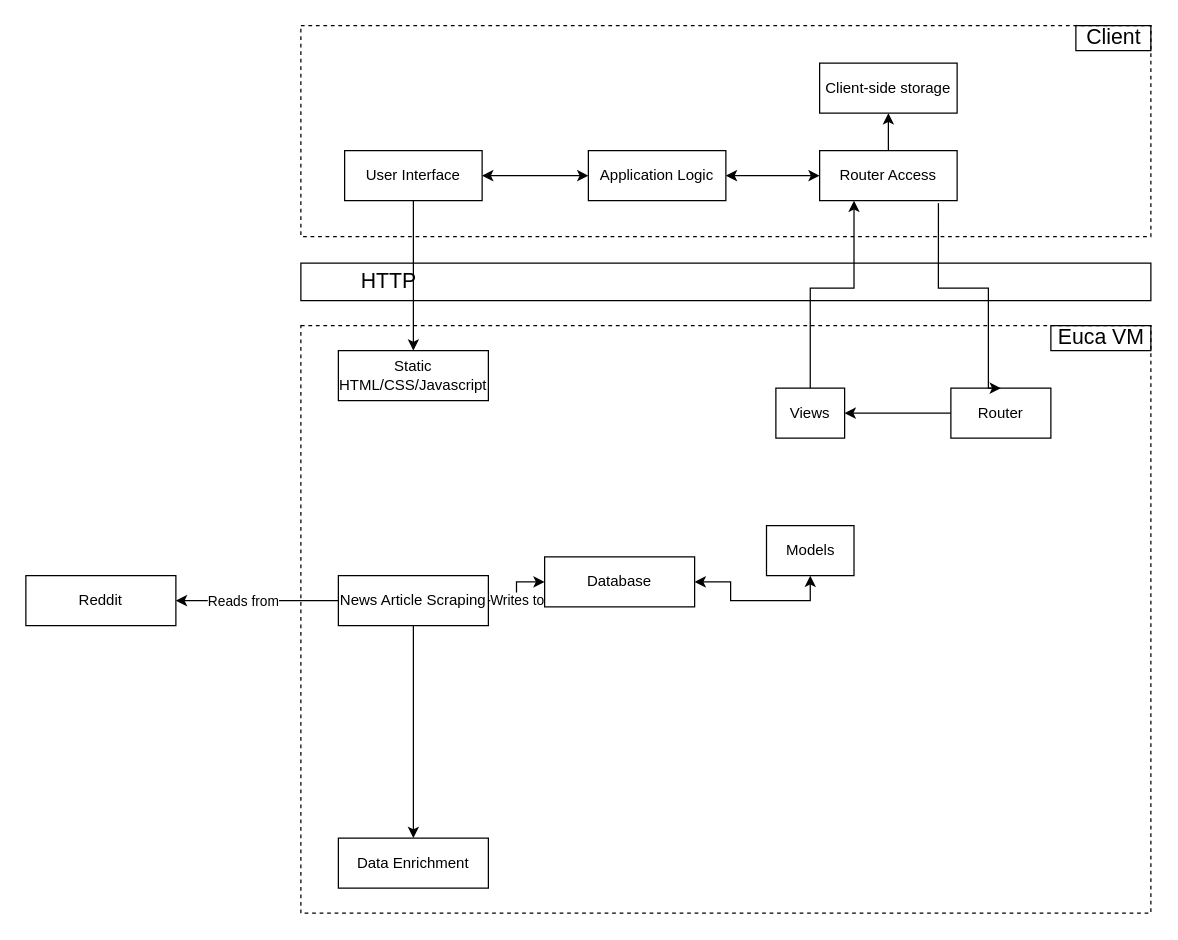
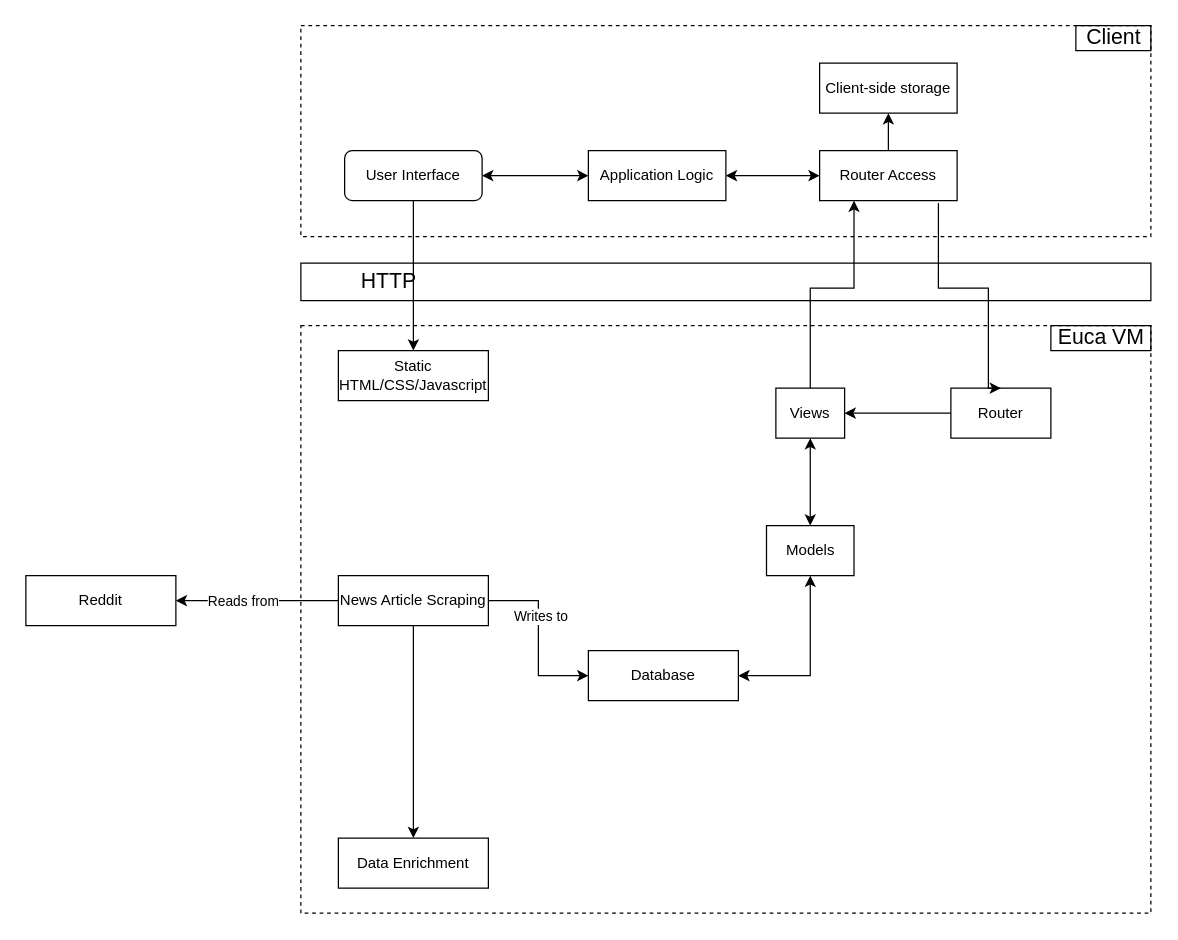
- <mxCell id="16" value="User Interface" style="rounded=0;whiteSpace=wrap;html=1;fillColor=none;" parent="1" vertex="1"><mxGeometry x="275" y="120" width="110" height="40" as="geometry" /></mxCell>
+ <mxCell id="16" value="User Interface" style="whiteSpace=wrap;html=1;fillColor=none;rounded=1;" parent="1" vertex="1"><mxGeometry x="275" y="120" width="110" height="40" as="geometry" /></mxCell>
+ <mxCell id="7" style="edgeStyle=orthogonalEdgeStyle;rounded=0;orthogonalLoop=1;jettySize=auto;html=1;exitX=0.5;exitY=1;exitDx=0;exitDy=0;startArrow=classic;startFill=1;" edge="1" parent="1" source="8" target="33"><mxGeometry relative="1" as="geometry" /></mxCell>
- <mxCell id="9" value="Database" style="rounded=0;whiteSpace=wrap;html=1;" parent="1" vertex="1"><mxGeometry x="435" y="445" width="120" height="40" as="geometry" /></mxCell>
+ <mxCell id="9" value="Database" style="rounded=0;whiteSpace=wrap;html=1;" parent="1" vertex="1"><mxGeometry x="470" y="520" width="120" height="40" as="geometry" /></mxCell>
